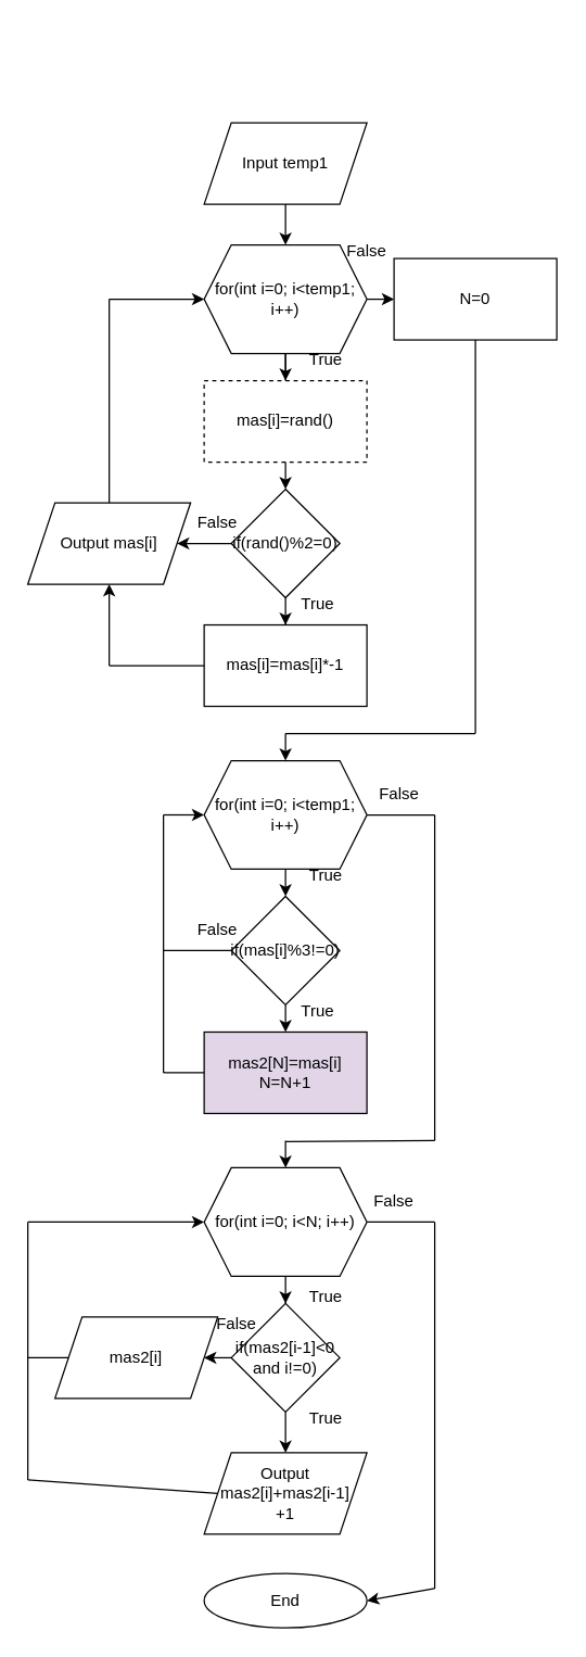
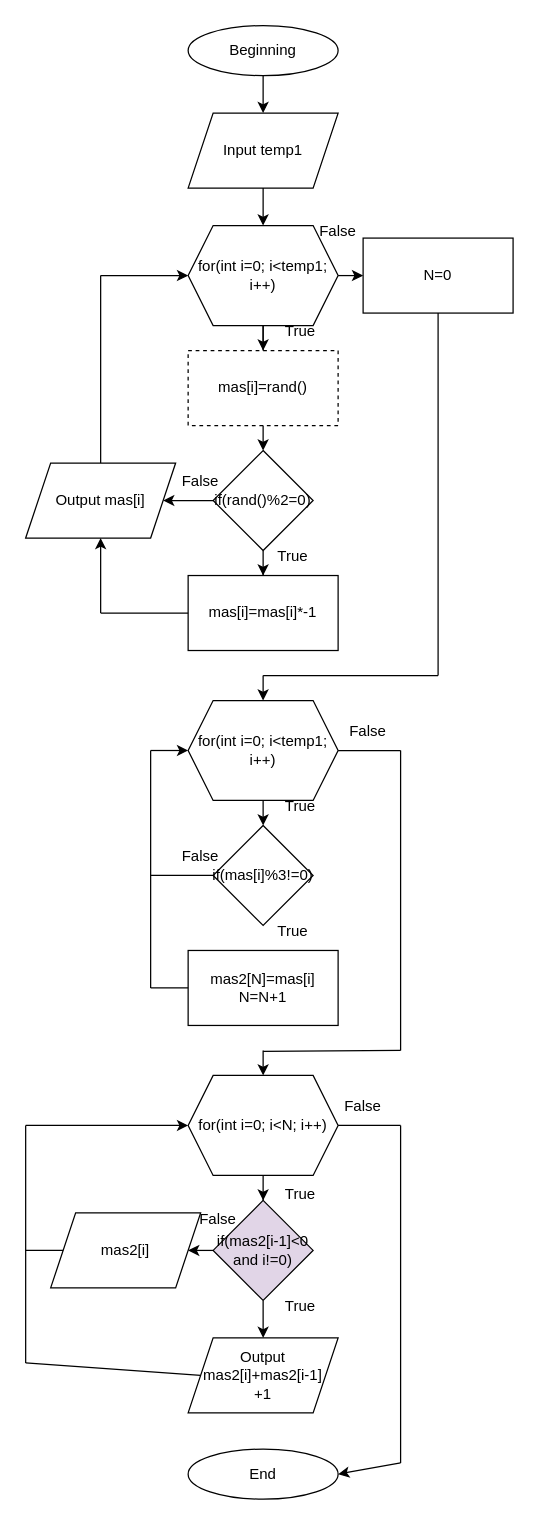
+ <mxCell id="3" value="Beginning" style="ellipse;whiteSpace=wrap;html=1;" vertex="1" parent="1"><mxGeometry x="150" y="20" width="120" height="40" as="geometry" /></mxCell>
+ <mxCell id="2" value="" style="edgeStyle=orthogonalEdgeStyle;rounded=0;orthogonalLoop=1;jettySize=auto;html=1;" edge="1" parent="1" source="3" target="5"><mxGeometry relative="1" as="geometry" /></mxCell>
- <mxCell id="55" value="" style="endArrow=classic;html=1;rounded=0;exitX=0.5;exitY=1;exitDx=0;exitDy=0;entryX=0.5;entryY=0;entryDx=0;entryDy=0;" edge="1" parent="1" source="24" target="25"><mxGeometry width="50" height="50" relative="1" as="geometry"><mxPoint x="270" y="560" as="sourcePoint" /><mxPoint x="320" y="510" as="targetPoint" /></mxGeometry></mxCell>
- <mxCell id="25" value="mas2[N]=mas[i]&lt;br&gt;N=N+1" style="rounded=0;whiteSpace=wrap;html=1;fillColor=#e1d5e7;" vertex="1" parent="1"><mxGeometry x="150" y="760" width="120" height="60" as="geometry" /></mxCell>
+ <mxCell id="25" value="mas2[N]=mas[i]&lt;br&gt;N=N+1" style="rounded=0;whiteSpace=wrap;html=1;" vertex="1" parent="1"><mxGeometry x="150" y="760" width="120" height="60" as="geometry" /></mxCell>
- <mxCell id="37" value="if(mas2[i-1]&amp;lt;0&lt;br&gt;and i!=0)" style="rhombus;whiteSpace=wrap;html=1;" vertex="1" parent="1"><mxGeometry x="170" y="960" width="80" height="80" as="geometry" /></mxCell>
+ <mxCell id="37" value="if(mas2[i-1]&amp;lt;0&lt;br&gt;and i!=0)" style="rhombus;whiteSpace=wrap;html=1;fillColor=#e1d5e7;" vertex="1" parent="1"><mxGeometry x="170" y="960" width="80" height="80" as="geometry" /></mxCell>
